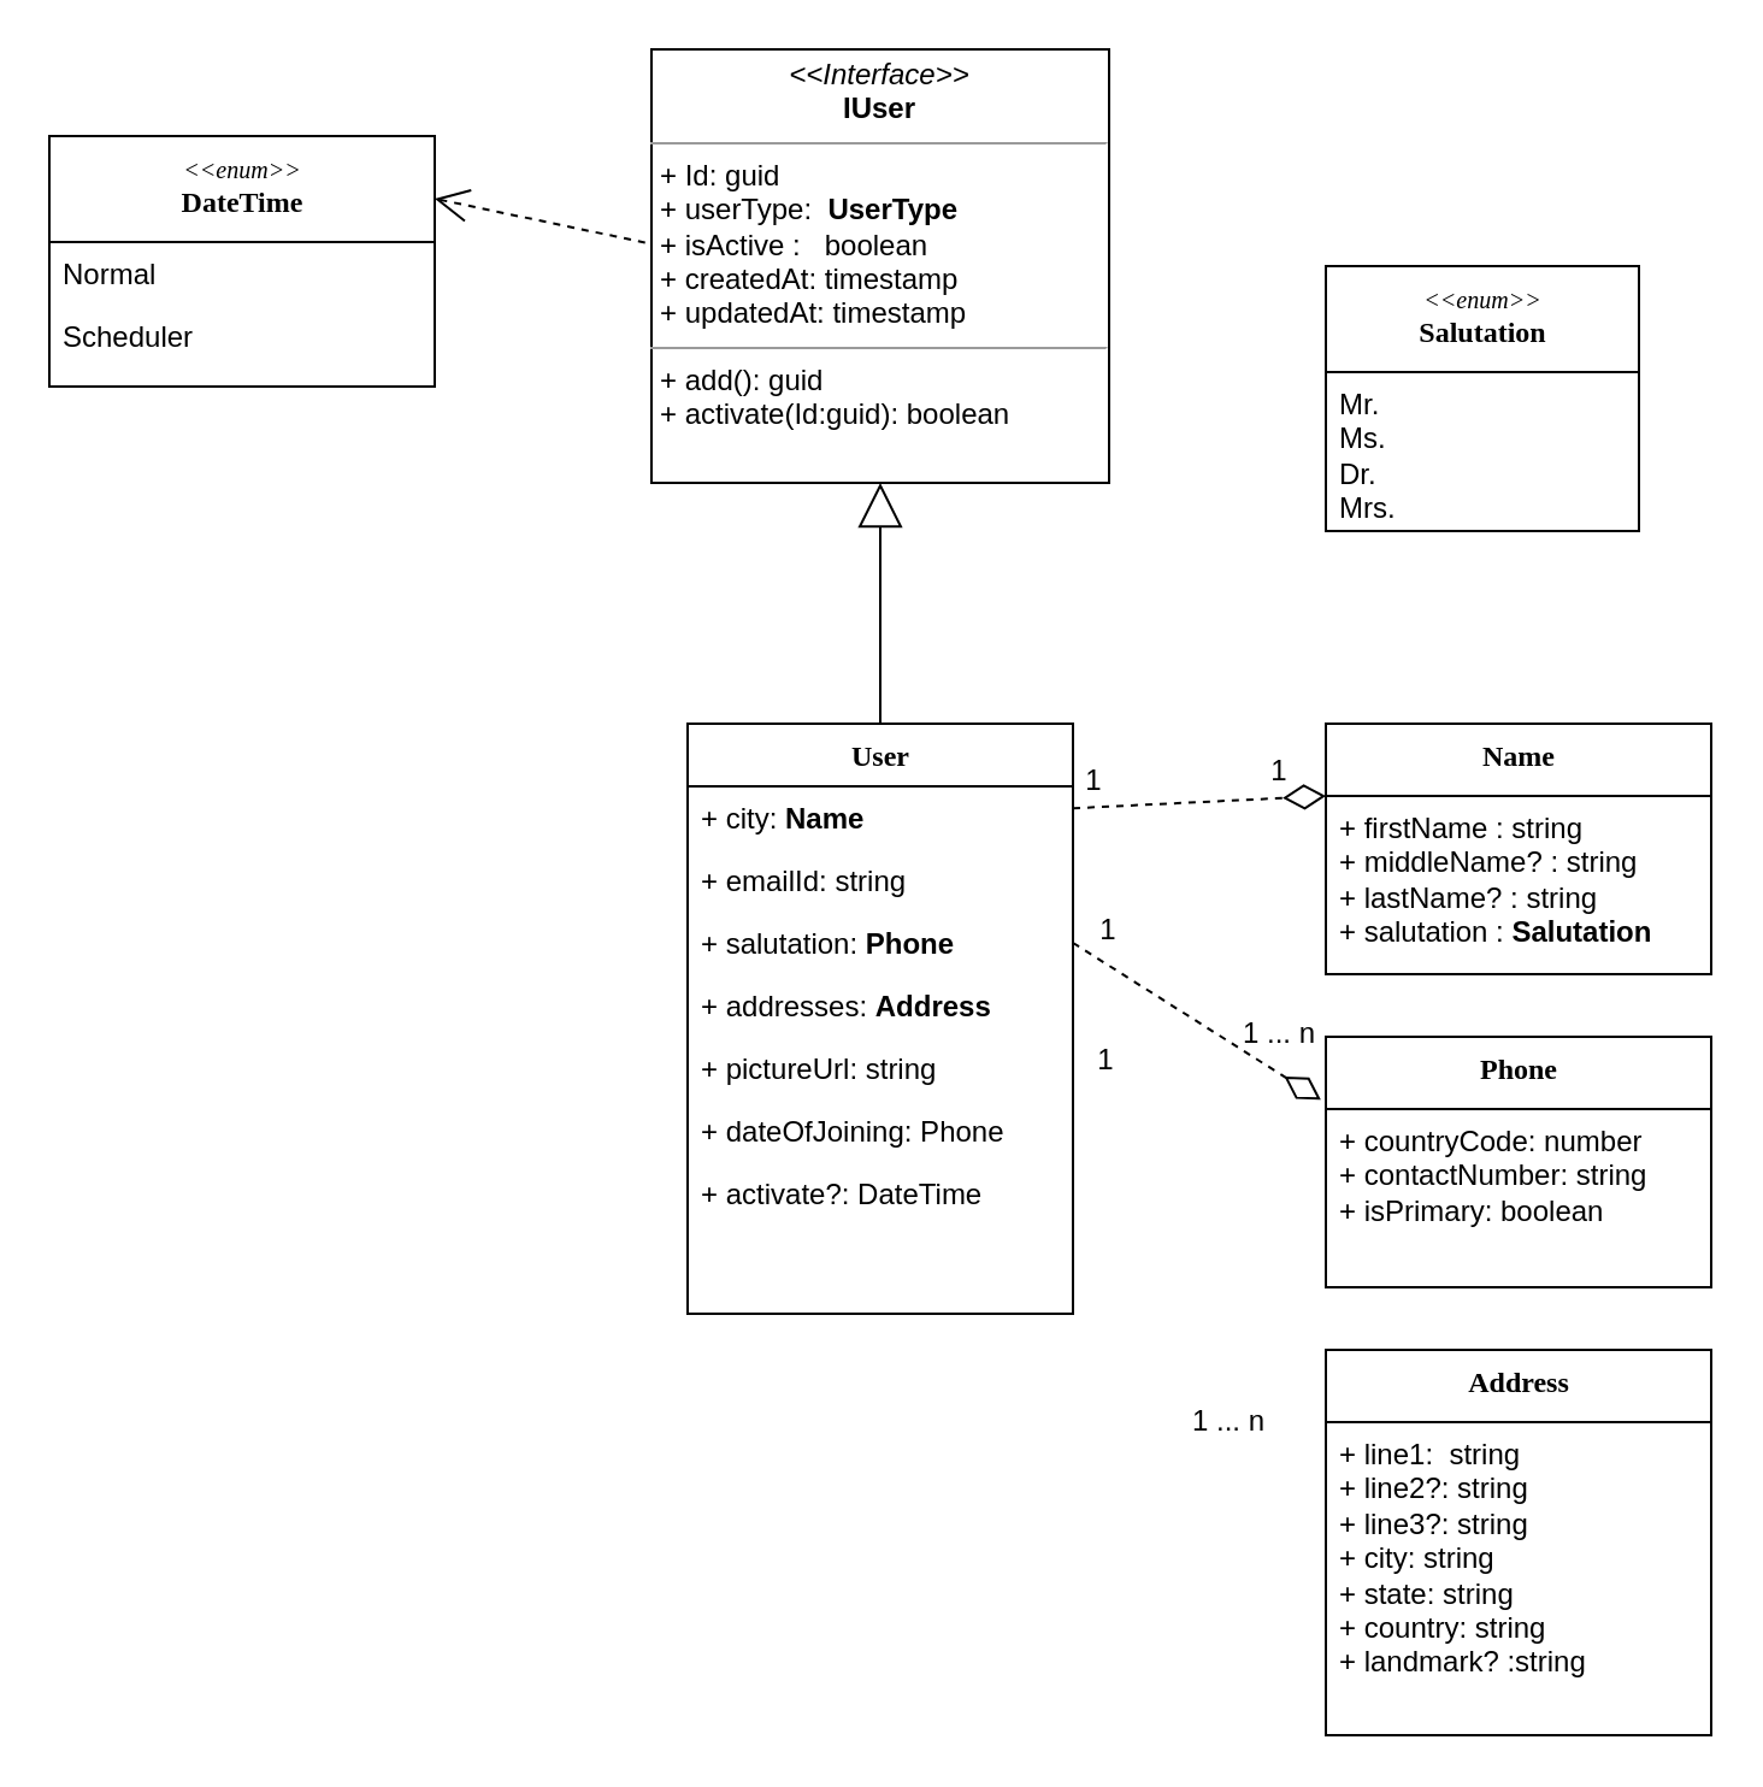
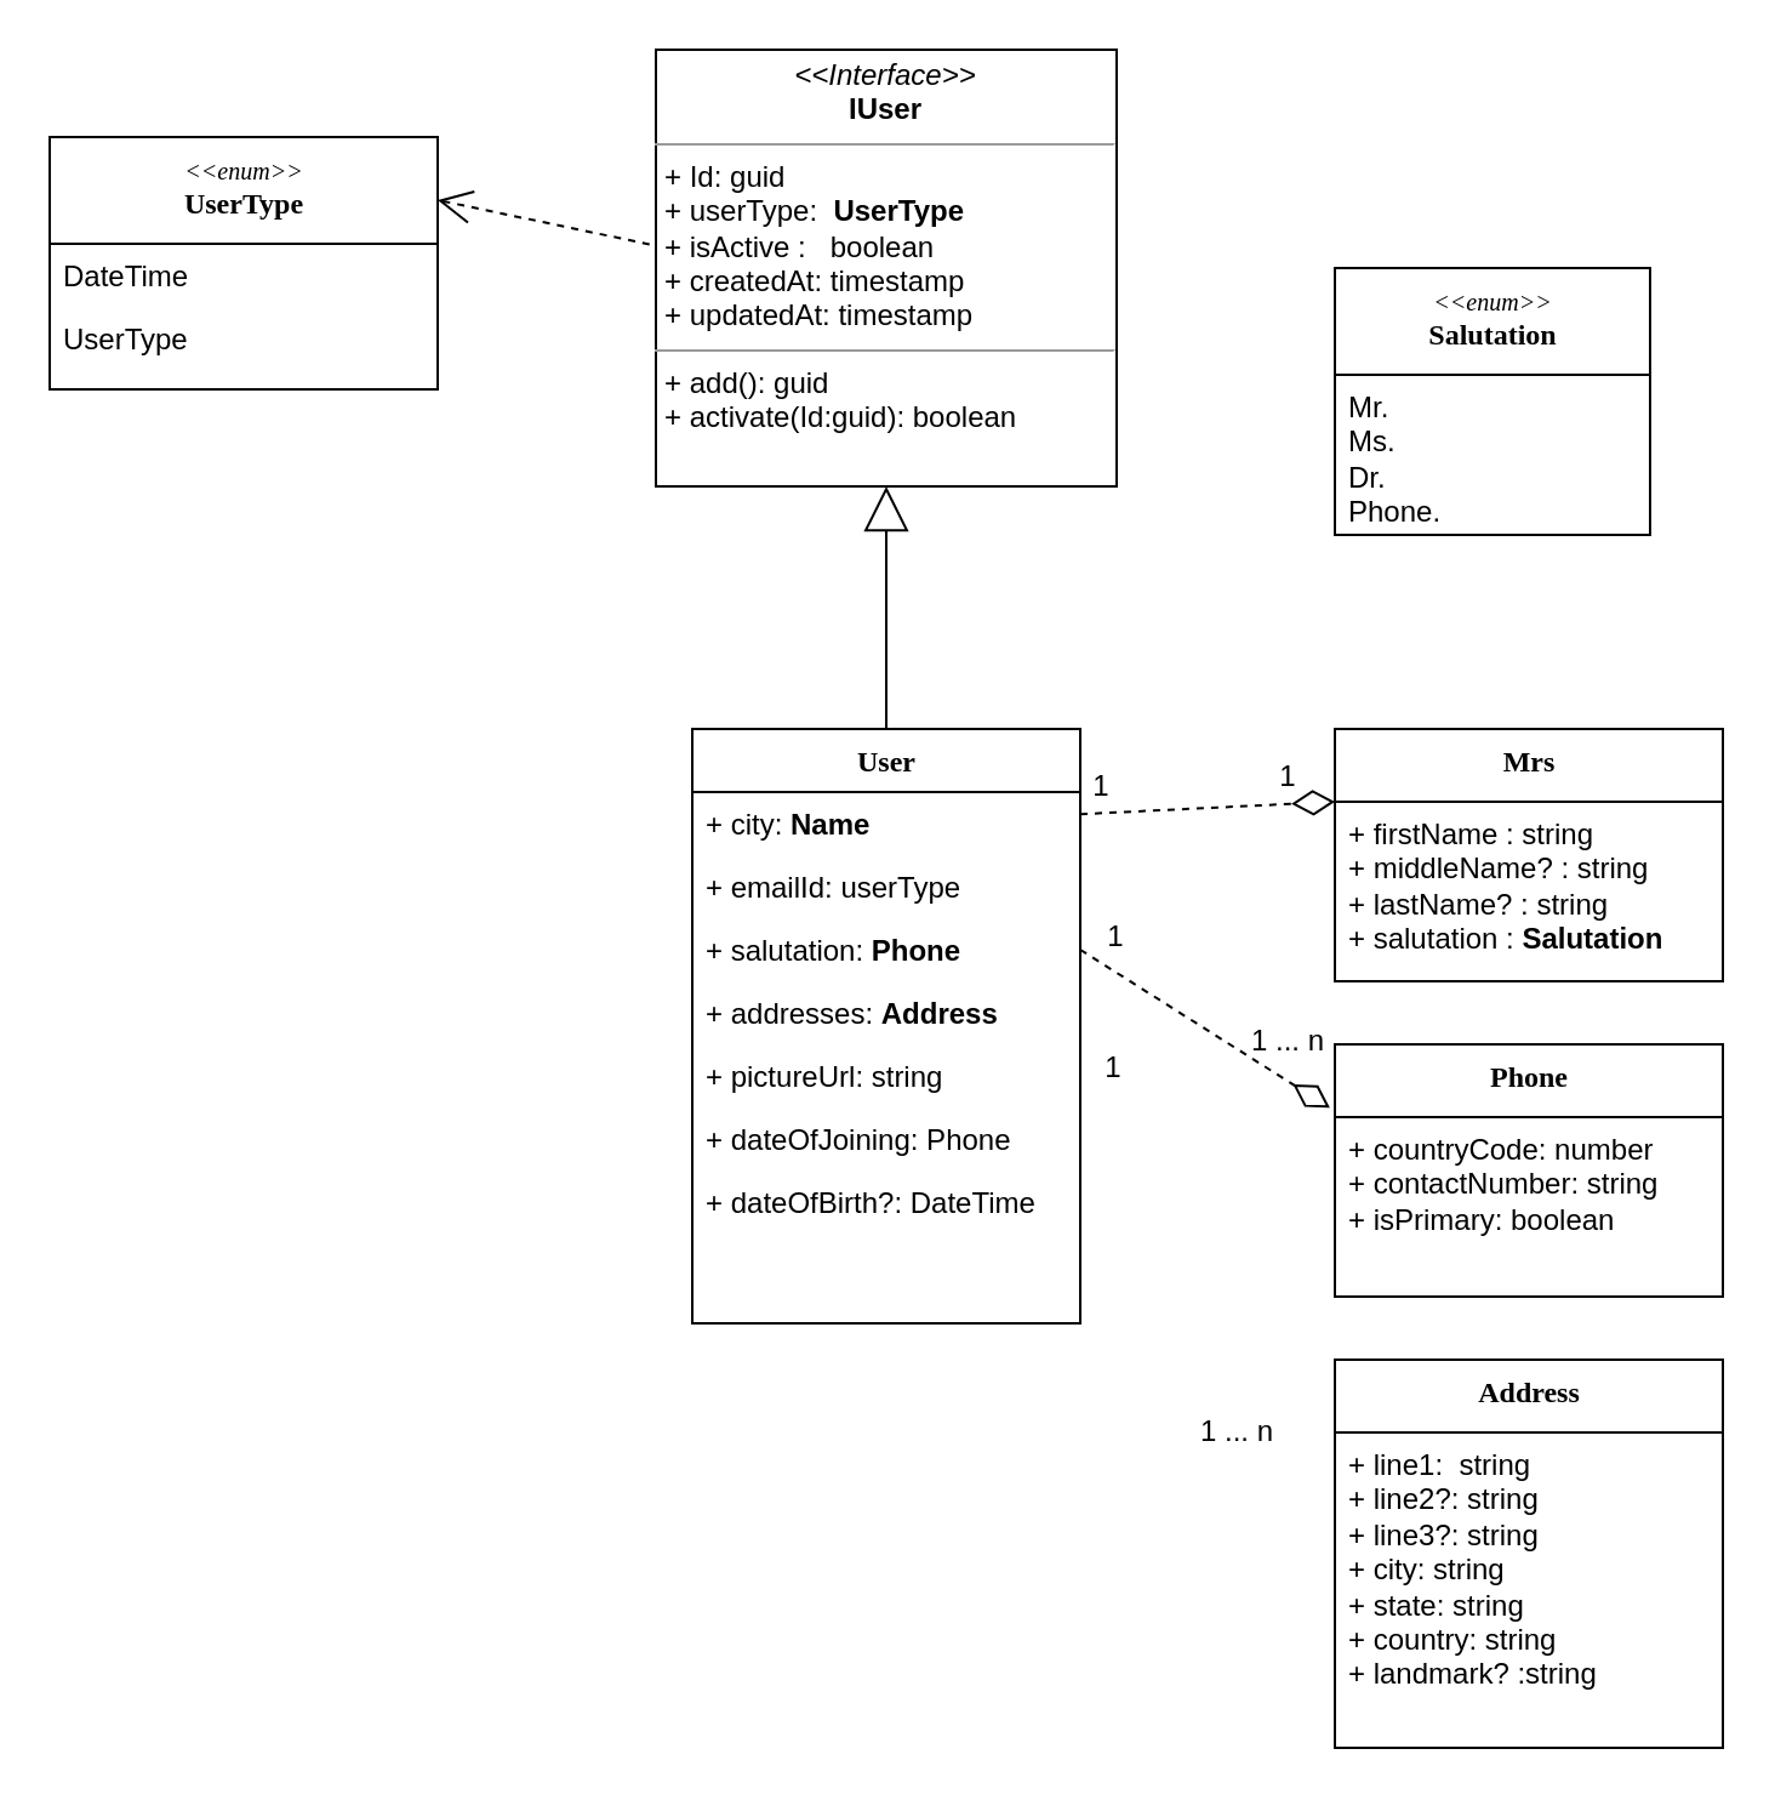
- <mxCell id="2" value="&lt;font size=&quot;1&quot;&gt;&lt;span style=&quot;font-weight: normal&quot;&gt;&lt;i&gt;&amp;lt;&amp;lt;enum&amp;gt;&amp;gt;&lt;/i&gt;&lt;/span&gt;&lt;/font&gt;&lt;br style=&quot;font-size: 10px&quot;&gt;DateTime" style="swimlane;html=1;fontStyle=1;align=center;verticalAlign=top;childLayout=stackLayout;horizontal=1;startSize=44;horizontalStack=0;resizeParent=1;resizeLast=0;collapsible=1;marginBottom=0;swimlaneFillColor=#ffffff;rounded=0;shadow=0;comic=0;labelBackgroundColor=none;strokeWidth=1;fillColor=none;fontFamily=Verdana;fontSize=12" parent="1" vertex="1"><mxGeometry x="20" y="56" width="160" height="104" as="geometry" /></mxCell>
+ <mxCell id="2" value="&lt;font size=&quot;1&quot;&gt;&lt;span style=&quot;font-weight: normal&quot;&gt;&lt;i&gt;&amp;lt;&amp;lt;enum&amp;gt;&amp;gt;&lt;/i&gt;&lt;/span&gt;&lt;/font&gt;&lt;br style=&quot;font-size: 10px&quot;&gt;UserType" style="swimlane;html=1;fontStyle=1;align=center;verticalAlign=top;childLayout=stackLayout;horizontal=1;startSize=44;horizontalStack=0;resizeParent=1;resizeLast=0;collapsible=1;marginBottom=0;swimlaneFillColor=#ffffff;rounded=0;shadow=0;comic=0;labelBackgroundColor=none;strokeWidth=1;fillColor=none;fontFamily=Verdana;fontSize=12" parent="1" vertex="1"><mxGeometry x="20" y="56" width="160" height="104" as="geometry" /></mxCell>
- <mxCell id="3" value="Normal" style="text;html=1;strokeColor=none;fillColor=none;align=left;verticalAlign=top;spacingLeft=4;spacingRight=4;whiteSpace=wrap;overflow=hidden;rotatable=0;points=[[0,0.5],[1,0.5]];portConstraint=eastwest;" parent="2" vertex="1"><mxGeometry y="44" width="160" height="26" as="geometry" /></mxCell>
+ <mxCell id="3" value="DateTime" style="text;html=1;strokeColor=none;fillColor=none;align=left;verticalAlign=top;spacingLeft=4;spacingRight=4;whiteSpace=wrap;overflow=hidden;rotatable=0;points=[[0,0.5],[1,0.5]];portConstraint=eastwest;" parent="2" vertex="1"><mxGeometry y="44" width="160" height="26" as="geometry" /></mxCell>
- <mxCell id="4" value="Scheduler" style="text;html=1;strokeColor=none;fillColor=none;align=left;verticalAlign=top;spacingLeft=4;spacingRight=4;whiteSpace=wrap;overflow=hidden;rotatable=0;points=[[0,0.5],[1,0.5]];portConstraint=eastwest;" parent="2" vertex="1"><mxGeometry y="70" width="160" height="26" as="geometry" /></mxCell>
+ <mxCell id="4" value="UserType" style="text;html=1;strokeColor=none;fillColor=none;align=left;verticalAlign=top;spacingLeft=4;spacingRight=4;whiteSpace=wrap;overflow=hidden;rotatable=0;points=[[0,0.5],[1,0.5]];portConstraint=eastwest;" parent="2" vertex="1"><mxGeometry y="70" width="160" height="26" as="geometry" /></mxCell>
- <mxCell id="19" value="Mr.&lt;br&gt;Ms.&lt;br&gt;Dr.&lt;br&gt;Mrs." style="text;html=1;strokeColor=none;fillColor=none;align=left;verticalAlign=top;spacingLeft=4;spacingRight=4;whiteSpace=wrap;overflow=hidden;rotatable=0;points=[[0,0.5],[1,0.5]];portConstraint=eastwest;" parent="18" vertex="1"><mxGeometry y="44" width="130" height="66" as="geometry" /></mxCell>
+ <mxCell id="19" value="Mr.&lt;br&gt;Ms.&lt;br&gt;Dr.&lt;br&gt;Phone." style="text;html=1;strokeColor=none;fillColor=none;align=left;verticalAlign=top;spacingLeft=4;spacingRight=4;whiteSpace=wrap;overflow=hidden;rotatable=0;points=[[0,0.5],[1,0.5]];portConstraint=eastwest;" parent="18" vertex="1"><mxGeometry y="44" width="130" height="66" as="geometry" /></mxCell>
- <mxCell id="16" value="&lt;font style=&quot;font-size: 12px&quot;&gt;Name&lt;/font&gt;" style="swimlane;html=1;fontStyle=1;align=center;verticalAlign=top;childLayout=stackLayout;horizontal=1;startSize=30;horizontalStack=0;resizeParent=1;resizeLast=0;collapsible=1;marginBottom=0;swimlaneFillColor=#ffffff;rounded=0;shadow=0;comic=0;labelBackgroundColor=none;strokeWidth=1;fillColor=none;fontFamily=Verdana;fontSize=12" parent="1" vertex="1"><mxGeometry x="550" y="300" width="160" height="104" as="geometry" /></mxCell>
+ <mxCell id="16" value="&lt;font style=&quot;font-size: 12px&quot;&gt;Mrs&lt;/font&gt;" style="swimlane;html=1;fontStyle=1;align=center;verticalAlign=top;childLayout=stackLayout;horizontal=1;startSize=30;horizontalStack=0;resizeParent=1;resizeLast=0;collapsible=1;marginBottom=0;swimlaneFillColor=#ffffff;rounded=0;shadow=0;comic=0;labelBackgroundColor=none;strokeWidth=1;fillColor=none;fontFamily=Verdana;fontSize=12" parent="1" vertex="1"><mxGeometry x="550" y="300" width="160" height="104" as="geometry" /></mxCell>
- <mxCell id="8" value="+ emailId: string" style="text;html=1;strokeColor=none;fillColor=none;align=left;verticalAlign=top;spacingLeft=4;spacingRight=4;whiteSpace=wrap;overflow=hidden;rotatable=0;points=[[0,0.5],[1,0.5]];portConstraint=eastwest;" parent="6" vertex="1"><mxGeometry y="52" width="160" height="26" as="geometry" /></mxCell>
+ <mxCell id="8" value="+ emailId: userType" style="text;html=1;strokeColor=none;fillColor=none;align=left;verticalAlign=top;spacingLeft=4;spacingRight=4;whiteSpace=wrap;overflow=hidden;rotatable=0;points=[[0,0.5],[1,0.5]];portConstraint=eastwest;" parent="6" vertex="1"><mxGeometry y="52" width="160" height="26" as="geometry" /></mxCell>
- <mxCell id="13" value="+ activate?: DateTime" style="text;html=1;strokeColor=none;fillColor=none;align=left;verticalAlign=top;spacingLeft=4;spacingRight=4;whiteSpace=wrap;overflow=hidden;rotatable=0;points=[[0,0.5],[1,0.5]];portConstraint=eastwest;" parent="6" vertex="1"><mxGeometry y="182" width="160" height="26" as="geometry" /></mxCell>
+ <mxCell id="13" value="+ dateOfBirth?: DateTime" style="text;html=1;strokeColor=none;fillColor=none;align=left;verticalAlign=top;spacingLeft=4;spacingRight=4;whiteSpace=wrap;overflow=hidden;rotatable=0;points=[[0,0.5],[1,0.5]];portConstraint=eastwest;" parent="6" vertex="1"><mxGeometry y="182" width="160" height="26" as="geometry" /></mxCell>
